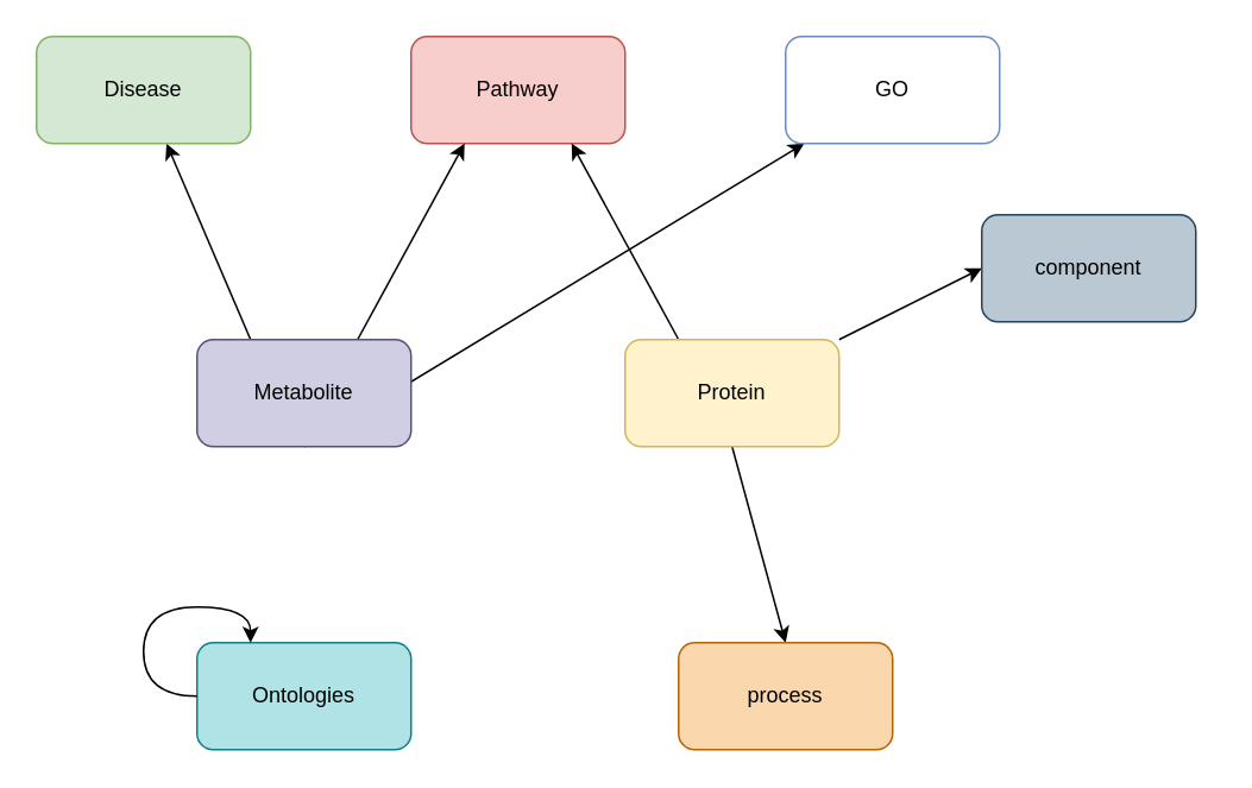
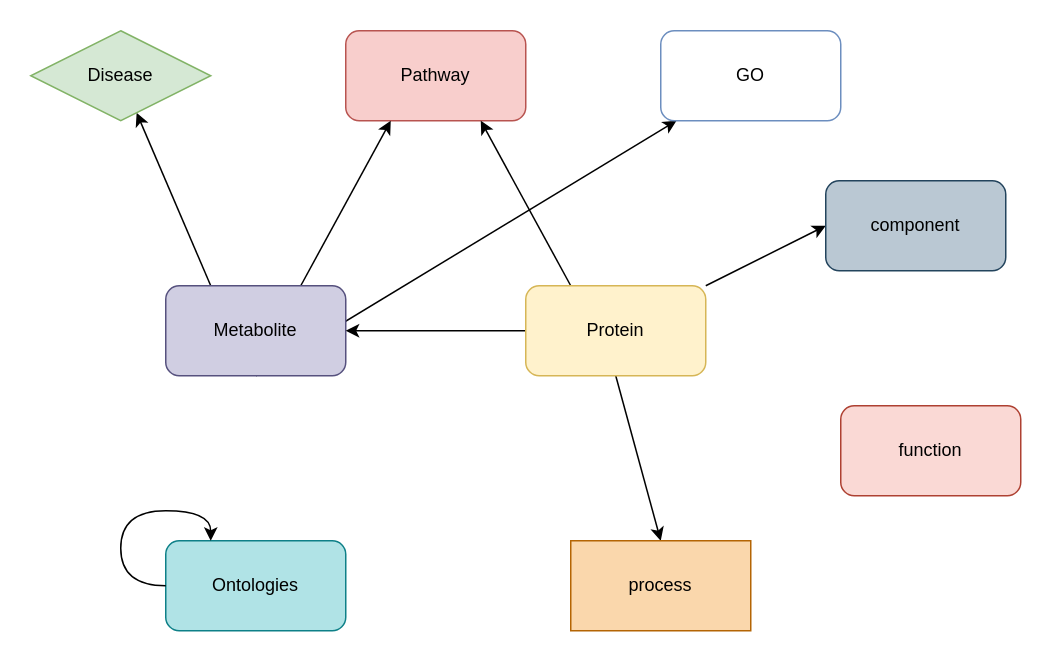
- <mxCell id="12" value="Disease" style="rounded=1;whiteSpace=wrap;html=1;fillColor=#d5e8d4;strokeColor=#82b366;" vertex="1" parent="1"><mxGeometry x="20" y="20" width="120" height="60" as="geometry" /></mxCell>
+ <mxCell id="12" value="Disease" style="rhombus;whiteSpace=wrap;html=1;fillColor=#d5e8d4;strokeColor=#82b366;" vertex="1" parent="1"><mxGeometry x="20" y="20" width="120" height="60" as="geometry" /></mxCell>
+ <mxCell id="8" style="edgeStyle=none;rounded=0;orthogonalLoop=1;jettySize=auto;html=1;exitX=0;exitY=0.5;exitDx=0;exitDy=0;entryX=1;entryY=0.5;entryDx=0;entryDy=0;" edge="1" parent="1" source="11" target="6"><mxGeometry relative="1" as="geometry" /></mxCell>
+ <mxCell id="16" value="function" style="rounded=1;whiteSpace=wrap;html=1;fillColor=#fad9d5;strokeColor=#ae4132;" vertex="1" parent="1"><mxGeometry x="560" y="270" width="120" height="60" as="geometry" /></mxCell>
- <mxCell id="15" value="process" style="rounded=1;whiteSpace=wrap;html=1;fillColor=#fad7ac;strokeColor=#b46504;" vertex="1" parent="1"><mxGeometry x="380" y="360" width="120" height="60" as="geometry" /></mxCell>
+ <mxCell id="15" value="process" style="whiteSpace=wrap;html=1;fillColor=#fad7ac;strokeColor=#b46504;rounded=0;" vertex="1" parent="1"><mxGeometry x="380" y="360" width="120" height="60" as="geometry" /></mxCell>
